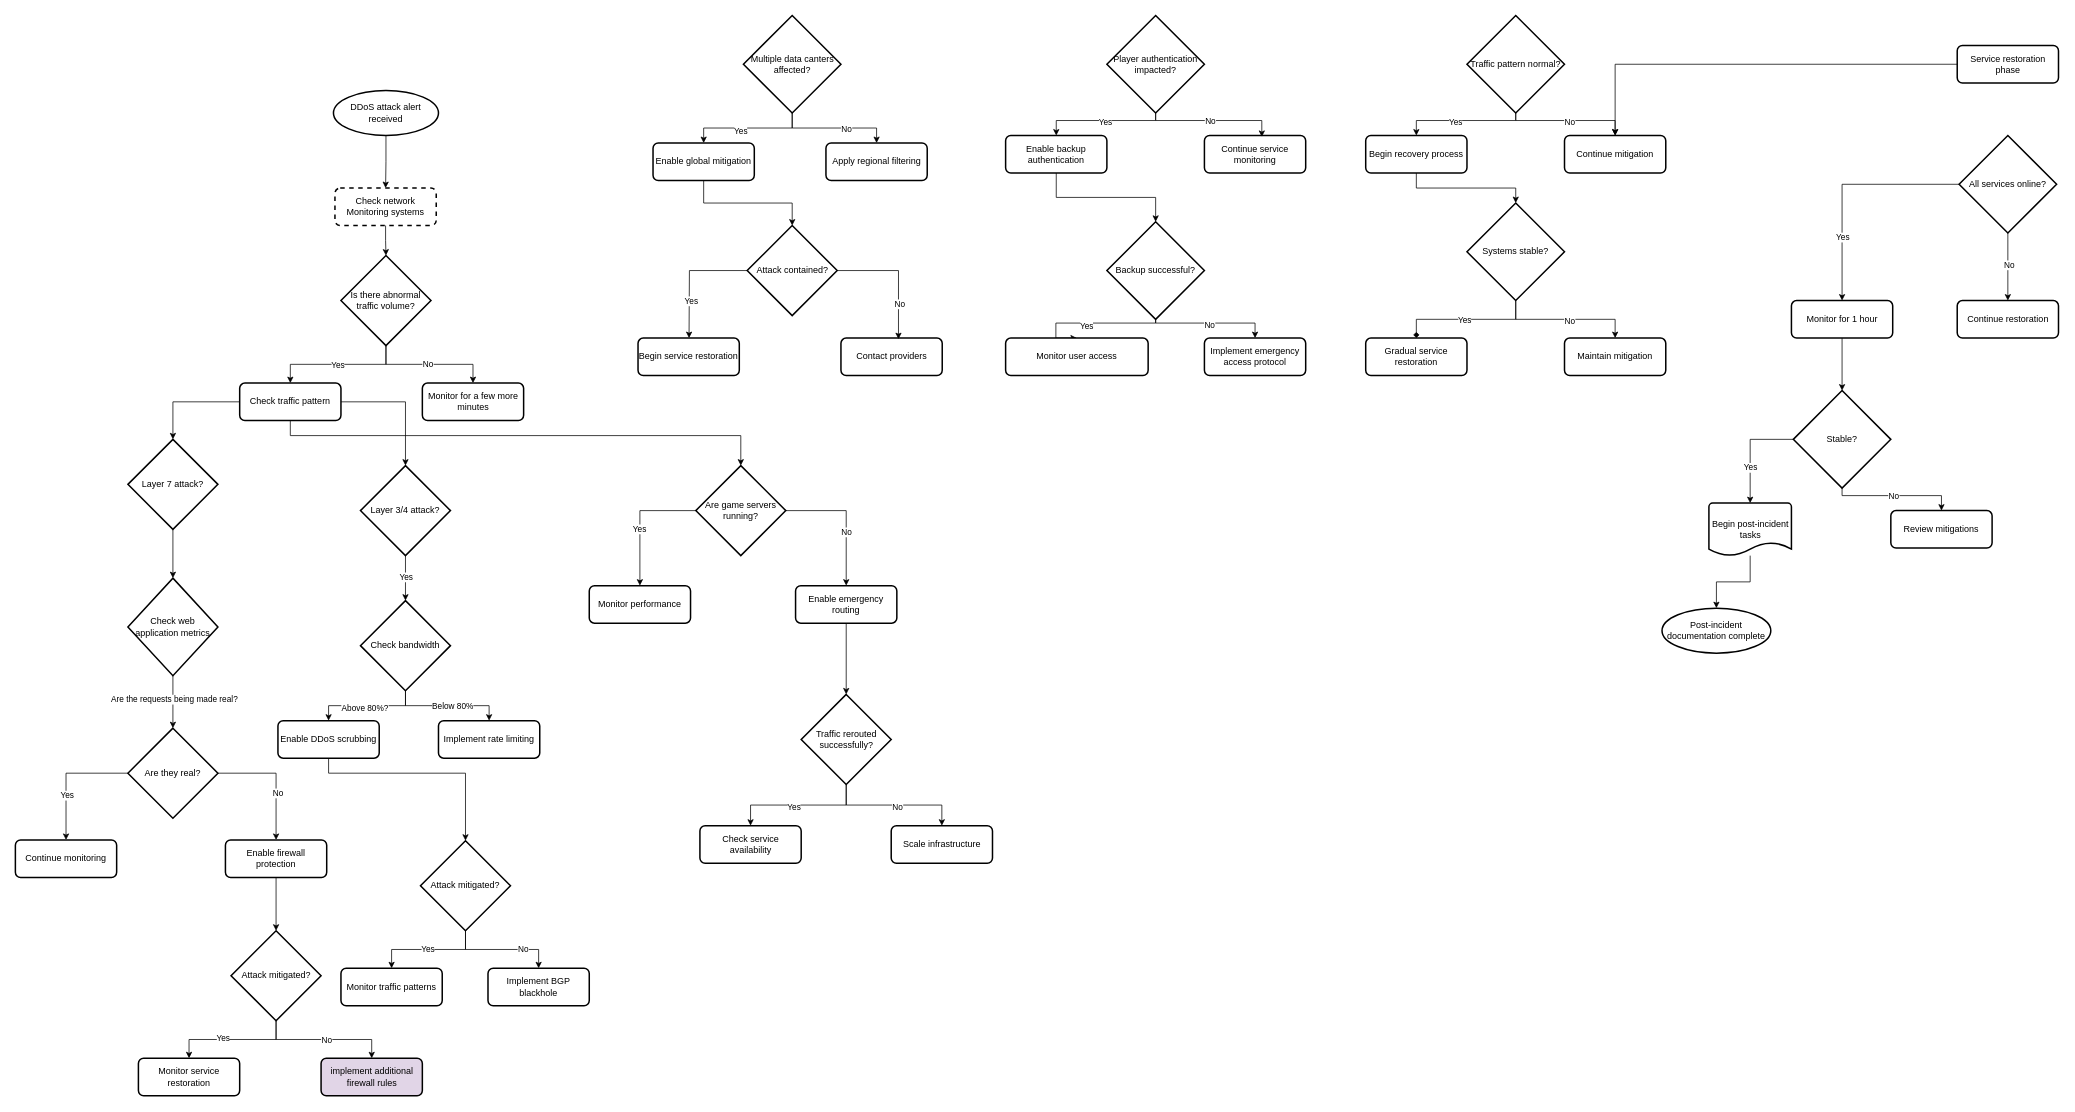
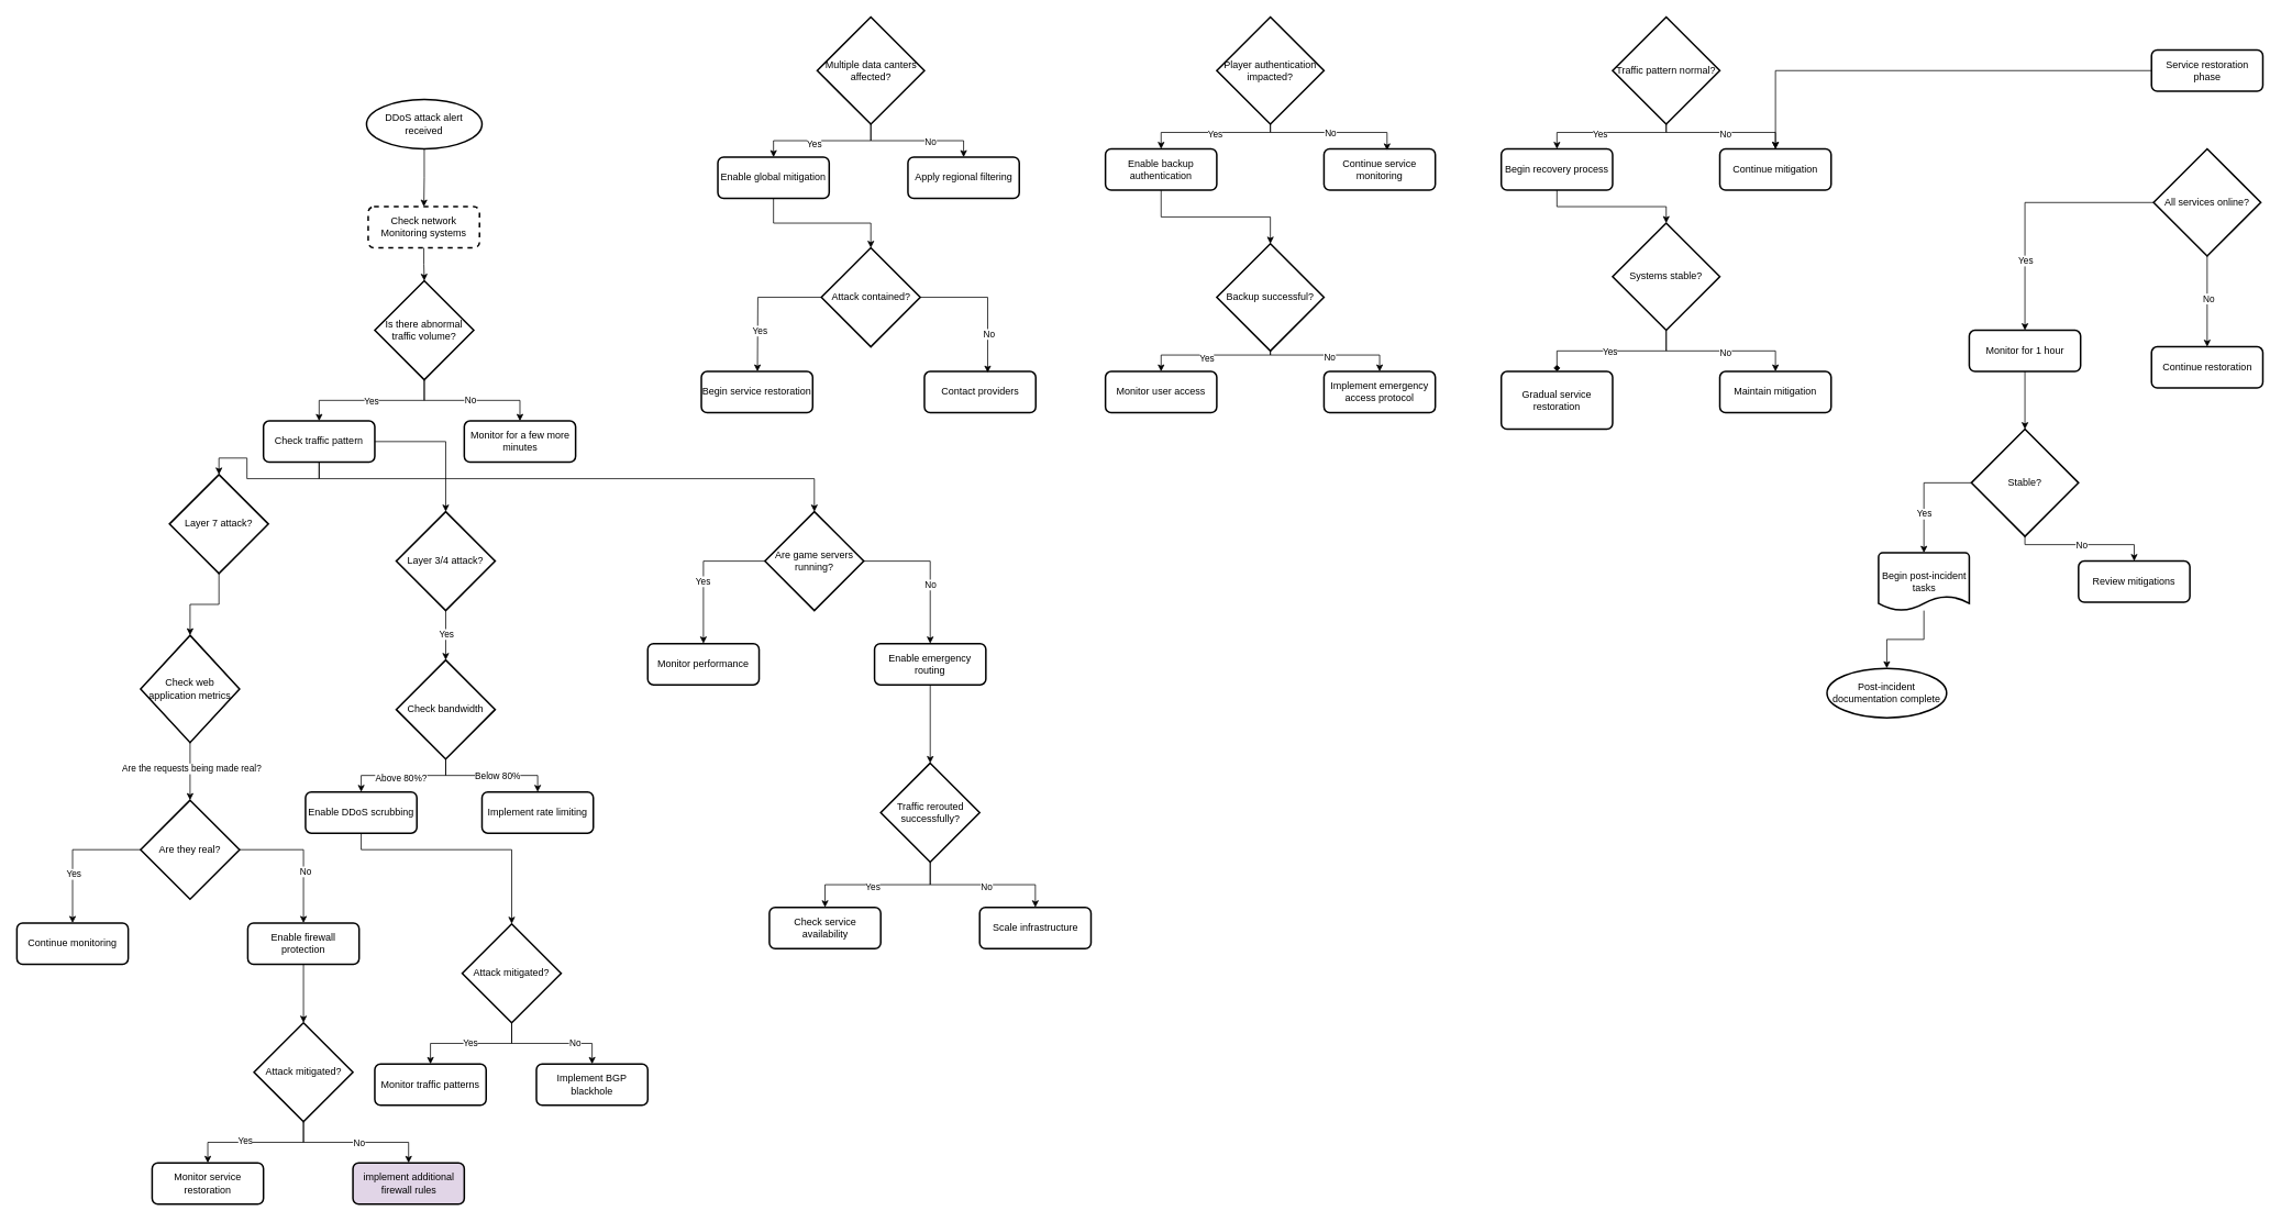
- <mxCell id="121" value="Continue restoration" style="rounded=1;whiteSpace=wrap;html=1;absoluteArcSize=1;arcSize=14;strokeWidth=2;" vertex="1" parent="1"><mxGeometry x="2608.5" y="400" width="135" height="50" as="geometry" /></mxCell>
+ <mxCell id="121" value="Continue restoration" style="rounded=1;whiteSpace=wrap;html=1;absoluteArcSize=1;arcSize=14;strokeWidth=2;" vertex="1" parent="1"><mxGeometry x="2608.5" y="420" width="135" height="50" as="geometry" /></mxCell>
- <mxCell id="98" value="Monitor user access" style="rounded=1;whiteSpace=wrap;html=1;absoluteArcSize=1;arcSize=14;strokeWidth=2;" vertex="1" parent="1"><mxGeometry x="1340" y="450" width="190" height="50" as="geometry" /></mxCell>
+ <mxCell id="98" value="Monitor user access" style="rounded=1;whiteSpace=wrap;html=1;absoluteArcSize=1;arcSize=14;strokeWidth=2;" vertex="1" parent="1"><mxGeometry x="1340" y="450" width="135" height="50" as="geometry" /></mxCell>
- <mxCell id="113" value="Gradual service restoration" style="rounded=1;whiteSpace=wrap;html=1;absoluteArcSize=1;arcSize=14;strokeWidth=2;" vertex="1" parent="1"><mxGeometry x="1820" y="450" width="135" height="50" as="geometry" /></mxCell>
+ <mxCell id="113" value="Gradual service restoration" style="rounded=1;whiteSpace=wrap;html=1;absoluteArcSize=1;arcSize=14;strokeWidth=2;" vertex="1" parent="1"><mxGeometry x="1820" y="450" width="135" height="70" as="geometry" /></mxCell>
- <mxCell id="13" value="Layer 7 attack?" style="strokeWidth=2;html=1;shape=mxgraph.flowchart.decision;whiteSpace=wrap;" vertex="1" parent="1"><mxGeometry x="170" y="585" width="120" height="120" as="geometry" /></mxCell>
+ <mxCell id="13" value="Layer 7 attack?" style="strokeWidth=2;html=1;shape=mxgraph.flowchart.decision;whiteSpace=wrap;" vertex="1" parent="1"><mxGeometry x="205" y="575" width="120" height="120" as="geometry" /></mxCell>
